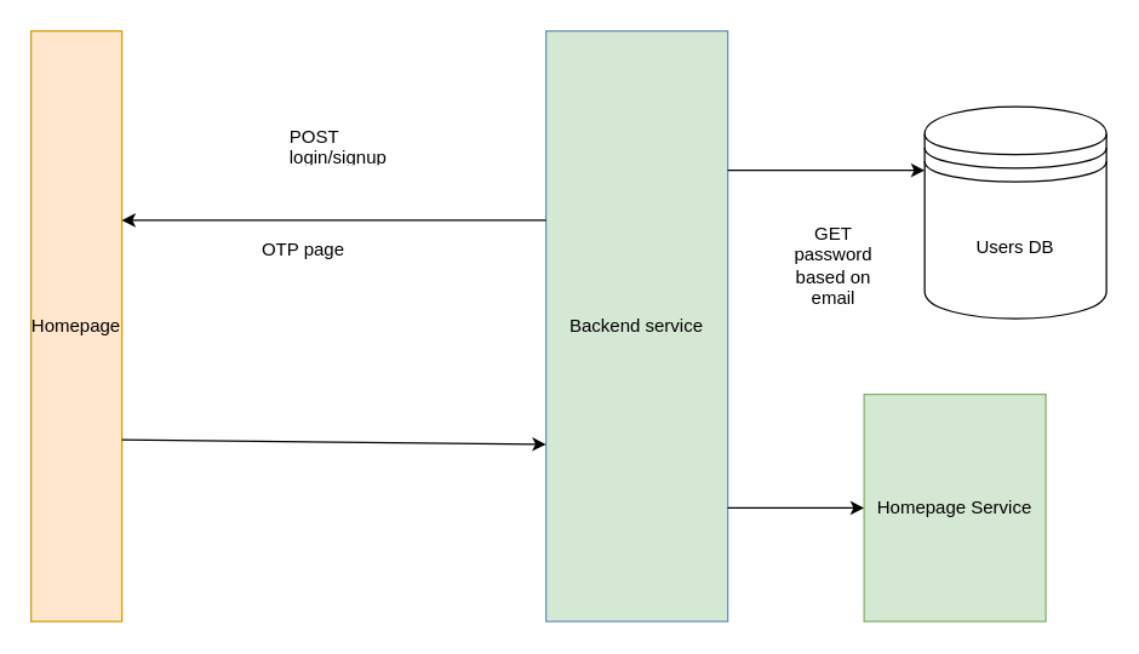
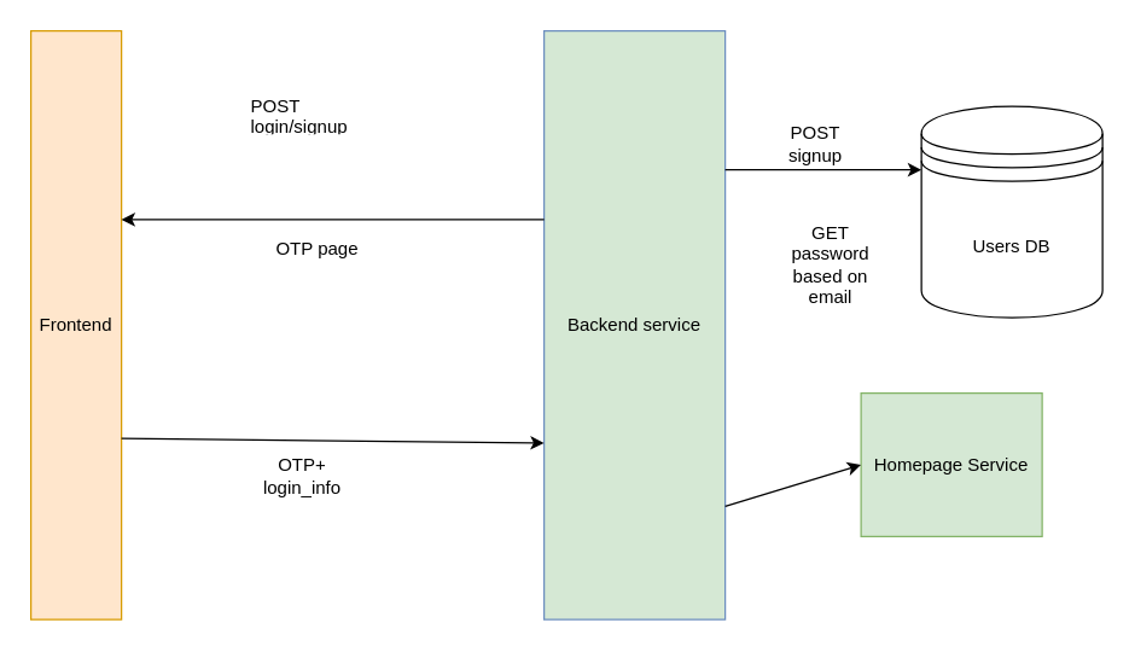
- <mxCell id="6" value="POST login/signup&amp;nbsp;" style="text;strokeColor=none;fillColor=none;align=left;verticalAlign=middle;spacingLeft=4;spacingRight=4;overflow=hidden;points=[[0,0.5],[1,0.5]];portConstraint=eastwest;rotatable=0;whiteSpace=wrap;html=1;" vertex="1" parent="1"><mxGeometry x="185" y="80" width="80" height="30" as="geometry" /></mxCell>
+ <mxCell id="6" value="POST login/signup&amp;nbsp;" style="text;strokeColor=none;fillColor=none;align=left;verticalAlign=middle;spacingLeft=4;spacingRight=4;overflow=hidden;points=[[0,0.5],[1,0.5]];portConstraint=eastwest;rotatable=0;whiteSpace=wrap;html=1;" vertex="1" parent="1"><mxGeometry x="160" y="60" width="80" height="30" as="geometry" /></mxCell>
+ <mxCell id="9" value="POST signup" style="text;html=1;strokeColor=none;fillColor=none;align=center;verticalAlign=middle;whiteSpace=wrap;rounded=0;" vertex="1" parent="1"><mxGeometry x="510" y="80" width="60" height="30" as="geometry" /></mxCell>
- <mxCell id="11" value="OTP page" style="text;html=1;strokeColor=none;fillColor=none;align=center;verticalAlign=middle;whiteSpace=wrap;rounded=0;" vertex="1" parent="1"><mxGeometry x="170" y="150" width="60" height="30" as="geometry" /></mxCell>
+ <mxCell id="11" value="OTP page" style="text;html=1;strokeColor=none;fillColor=none;align=center;verticalAlign=middle;whiteSpace=wrap;rounded=0;" vertex="1" parent="1"><mxGeometry x="180" y="150" width="60" height="30" as="geometry" /></mxCell>
- <mxCell id="2" value="Homepage" style="rounded=0;whiteSpace=wrap;html=1;fillColor=#ffe6cc;strokeColor=#d79b00;" vertex="1" parent="1"><mxGeometry x="20" y="20" width="60" height="390" as="geometry" /></mxCell>
+ <mxCell id="2" value="Frontend" style="rounded=0;whiteSpace=wrap;html=1;fillColor=#ffe6cc;strokeColor=#d79b00;" vertex="1" parent="1"><mxGeometry x="20" y="20" width="60" height="390" as="geometry" /></mxCell>
+ <mxCell id="12" value="OTP+ login_info" style="text;html=1;strokeColor=none;fillColor=none;align=center;verticalAlign=middle;whiteSpace=wrap;rounded=0;" vertex="1" parent="1"><mxGeometry x="170" y="300" width="60" height="30" as="geometry" /></mxCell>
- <mxCell id="13" value="Homepage Service" style="rounded=0;whiteSpace=wrap;html=1;fillColor=#d5e8d4;strokeColor=#82b366;" vertex="1" parent="1"><mxGeometry x="570" y="260" width="120" height="150" as="geometry" /></mxCell>
+ <mxCell id="13" value="Homepage Service" style="rounded=0;whiteSpace=wrap;html=1;fillColor=#d5e8d4;strokeColor=#82b366;" vertex="1" parent="1"><mxGeometry x="570" y="260" width="120" height="95" as="geometry" /></mxCell>
